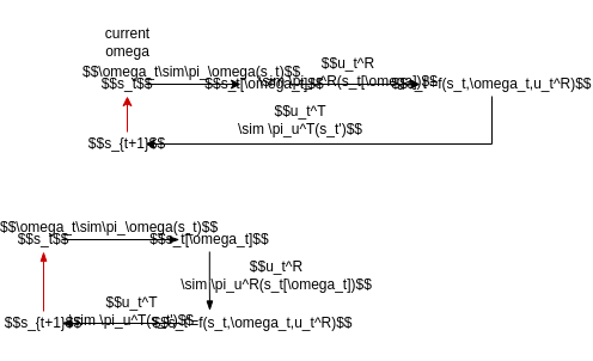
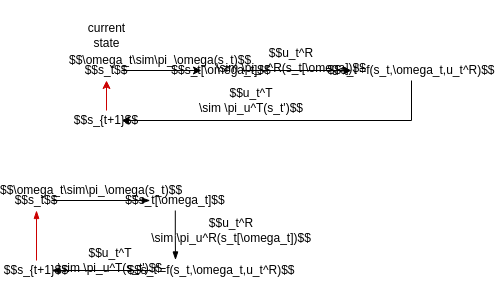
- <mxCell id="24" value="&lt;font style=&quot;font-size: 12px;&quot;&gt;current omega&lt;/font&gt;" style="text;html=1;strokeColor=none;fillColor=none;align=center;verticalAlign=middle;whiteSpace=wrap;rounded=0;fontFamily=Helvetica;fontSize=12;" parent="1" vertex="1"><mxGeometry x="74.69" y="20" width="60.62" height="30" as="geometry" /></mxCell>
+ <mxCell id="24" value="&lt;font style=&quot;font-size: 12px;&quot;&gt;current state&lt;/font&gt;" style="text;html=1;strokeColor=none;fillColor=none;align=center;verticalAlign=middle;whiteSpace=wrap;rounded=0;fontFamily=Helvetica;fontSize=12;" parent="1" vertex="1"><mxGeometry x="74.69" y="20" width="60.62" height="30" as="geometry" /></mxCell>
